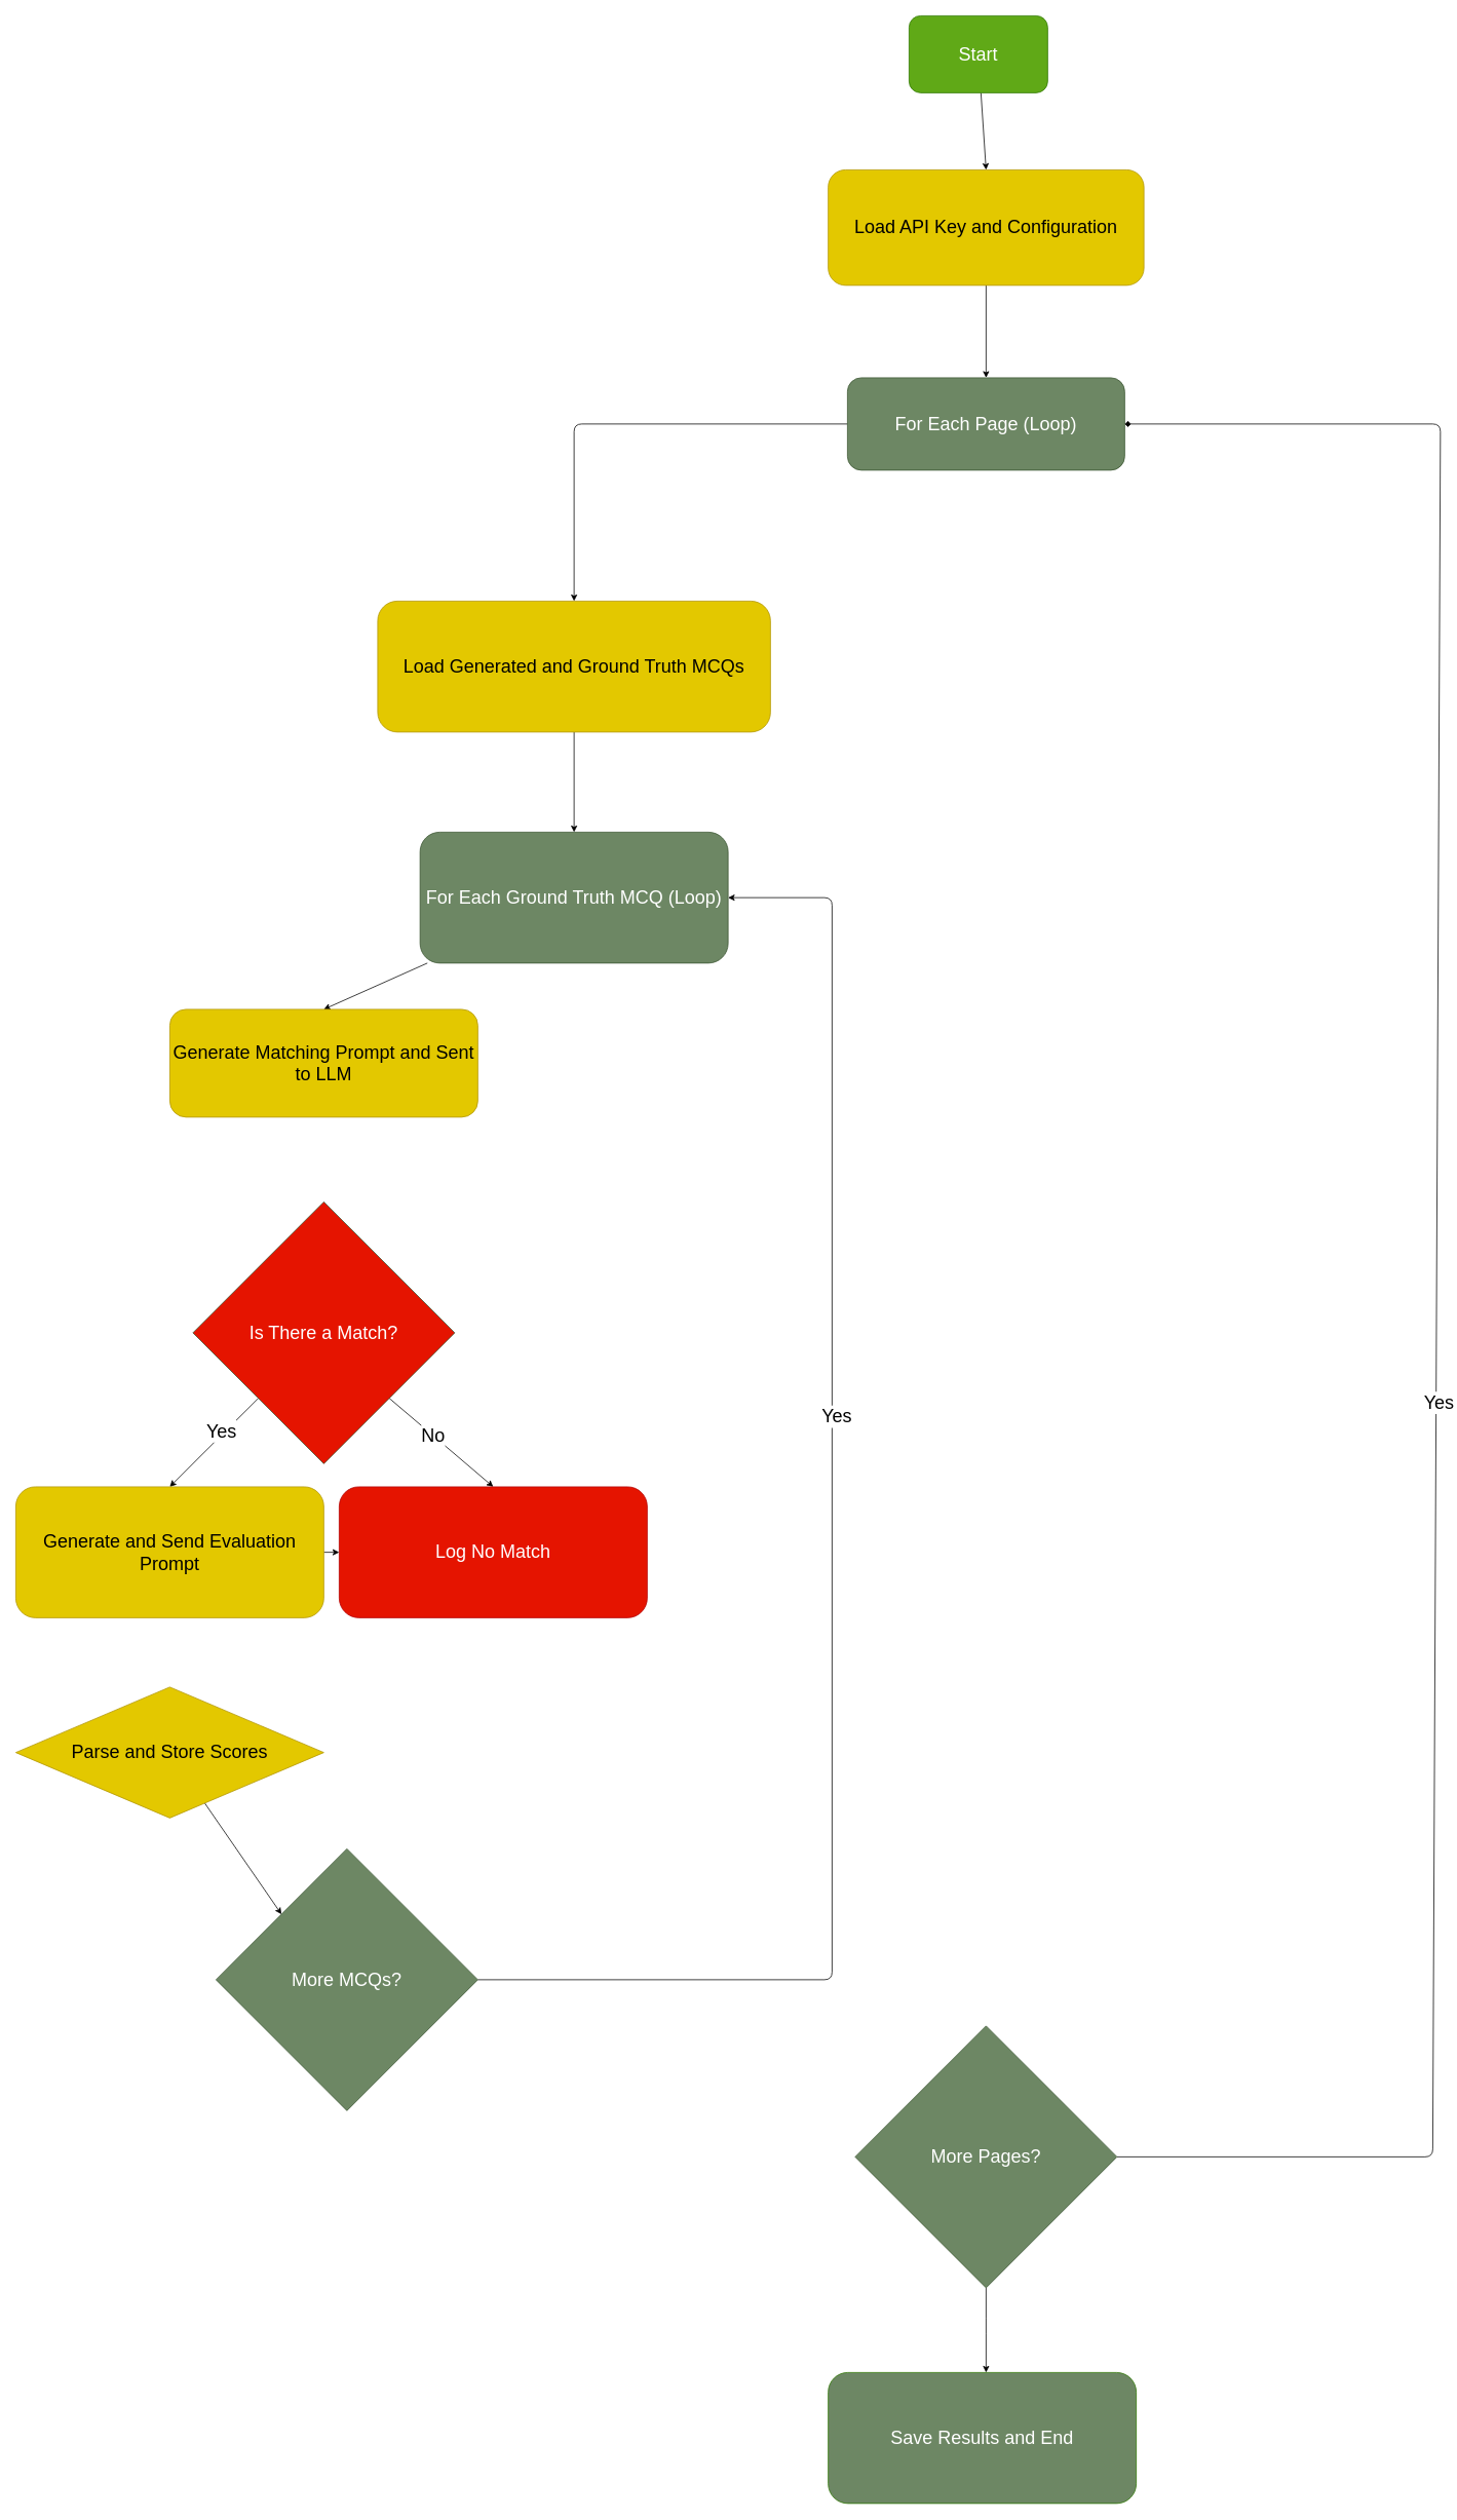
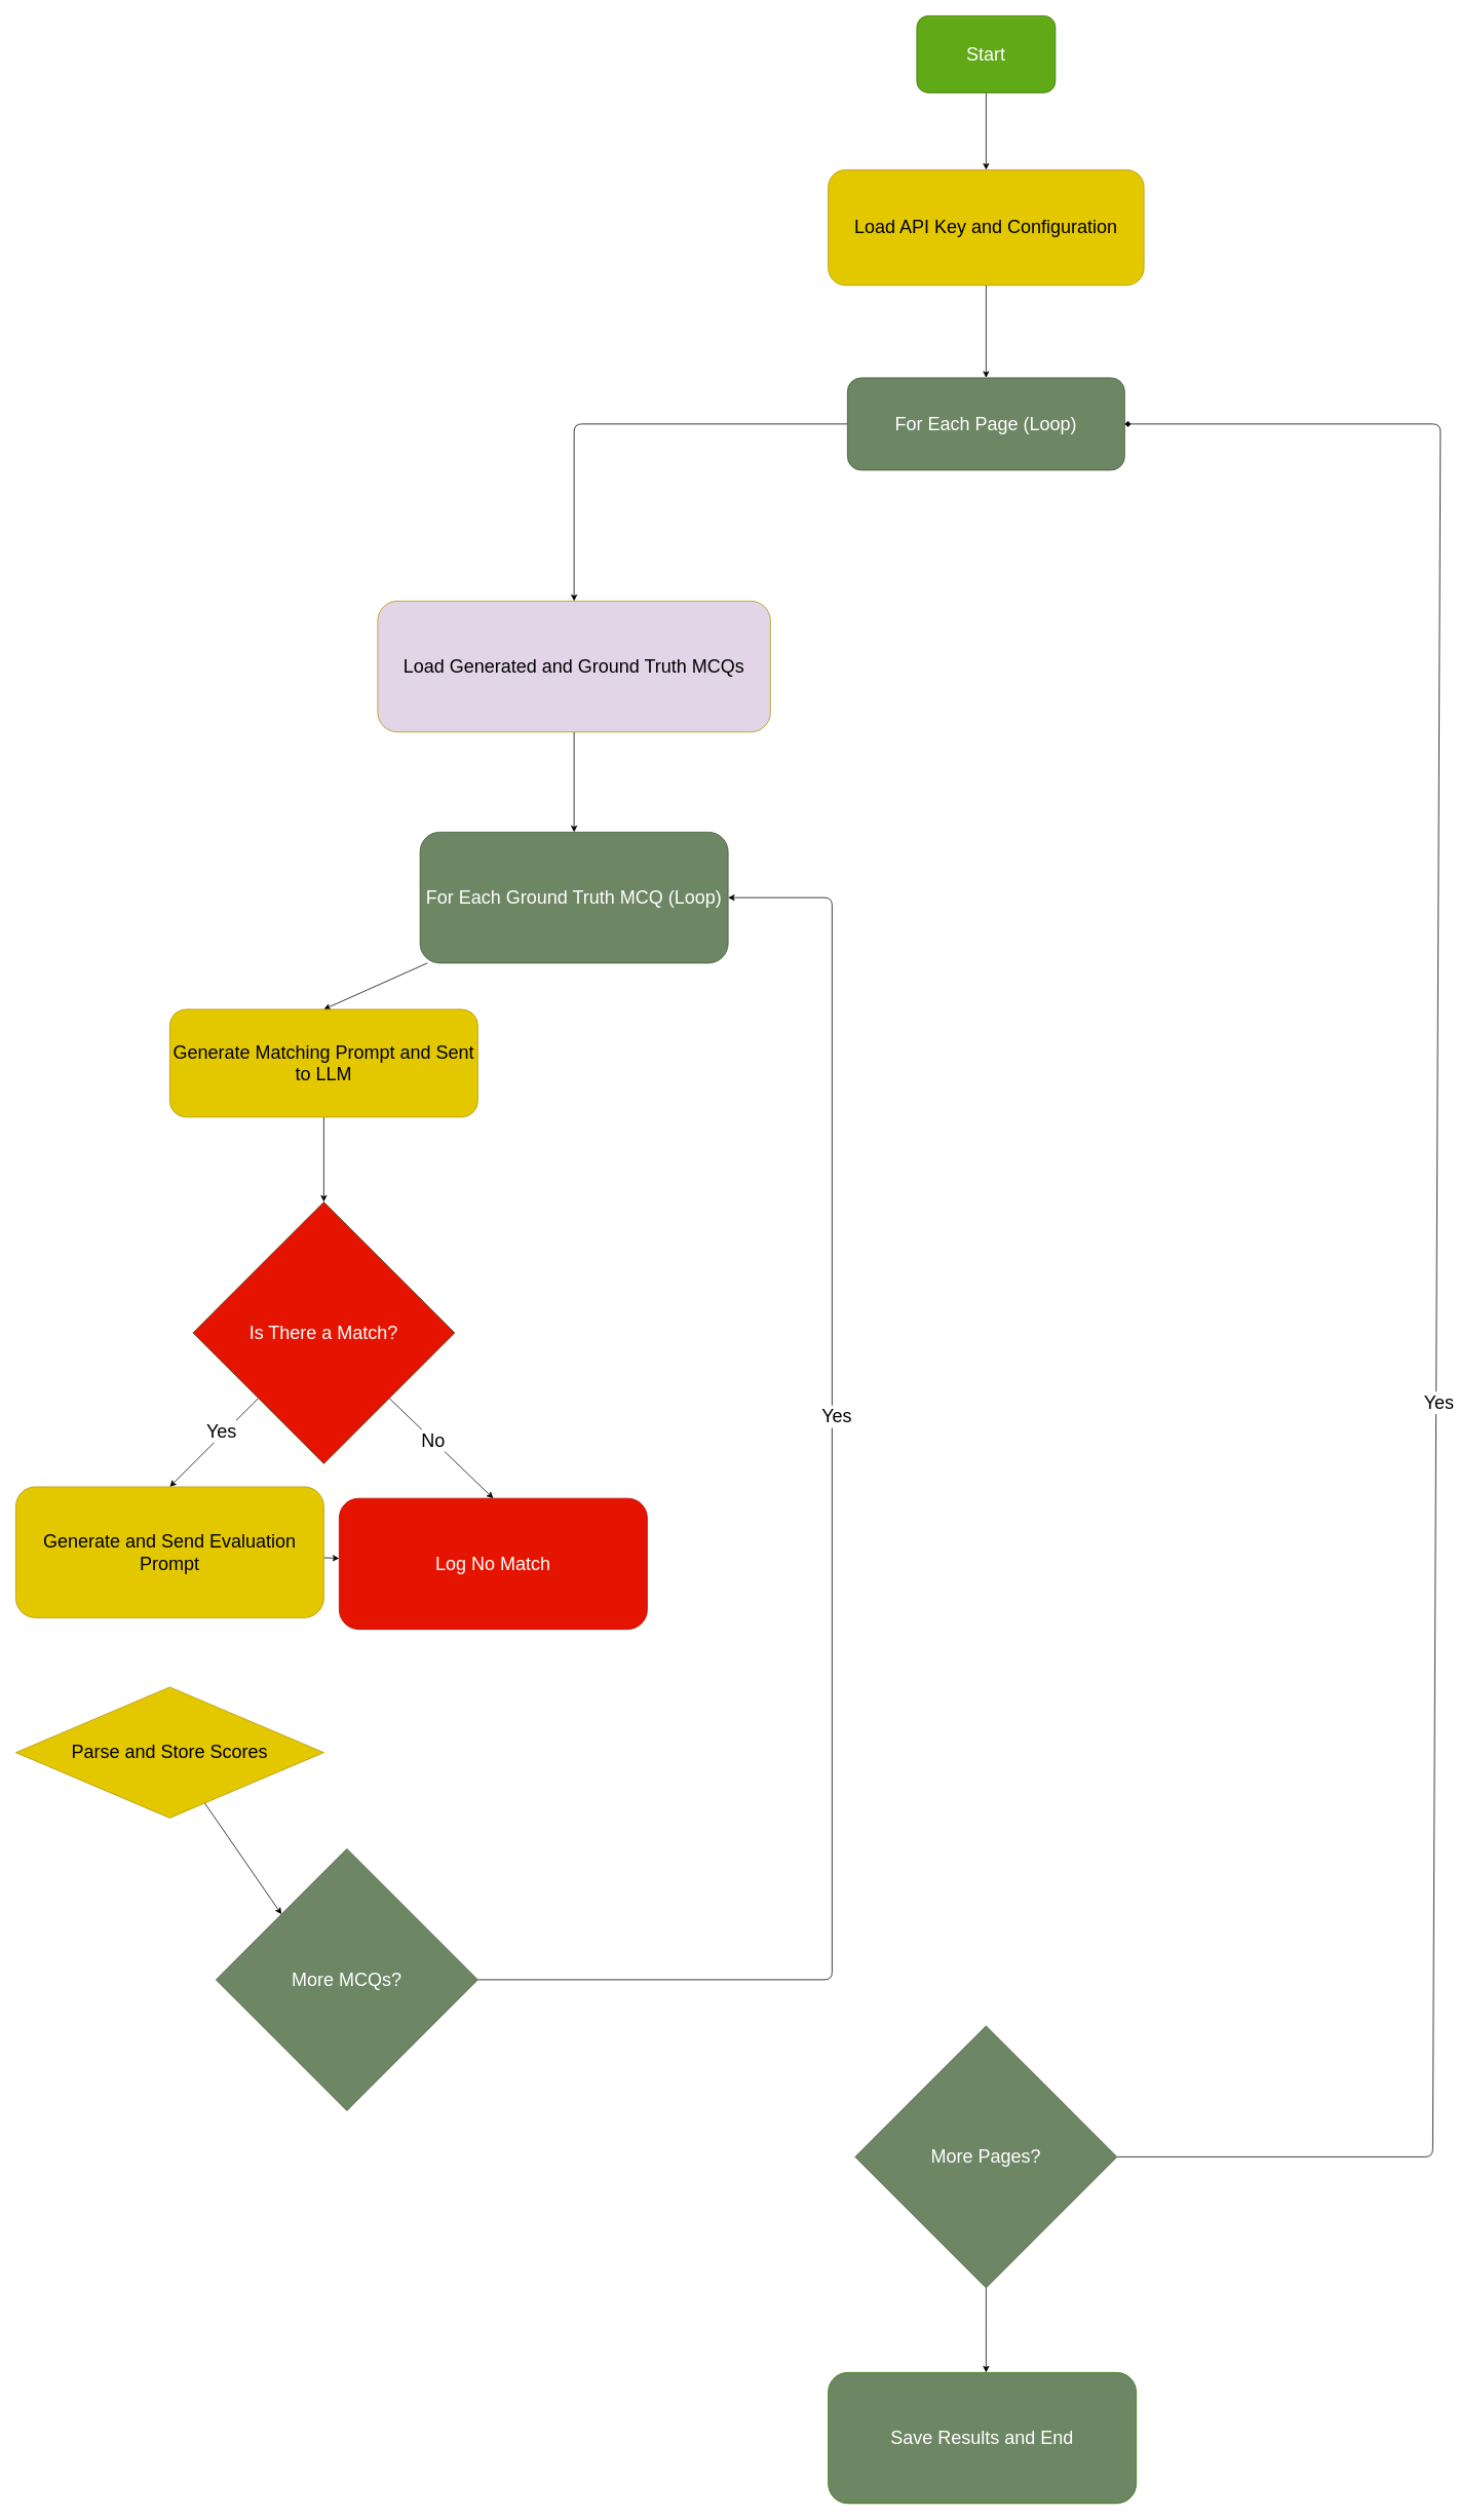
- <mxCell id="3" value="Start" style="rounded=1;whiteSpace=wrap;html=1;fontSize=24;fillColor=#60a917;fontColor=#ffffff;strokeColor=#2D7600;" parent="1" vertex="1"><mxGeometry x="1180" y="20" width="180" height="100" as="geometry" /></mxCell>
+ <mxCell id="3" value="Start" style="rounded=1;whiteSpace=wrap;html=1;fontSize=24;fillColor=#60a917;fontColor=#ffffff;strokeColor=#2D7600;" parent="1" vertex="1"><mxGeometry x="1190" y="20" width="180" height="100" as="geometry" /></mxCell>
- <mxCell id="10" value="Load Generated and Ground Truth MCQs" style="rounded=1;whiteSpace=wrap;html=1;fontSize=24;fillColor=#e3c800;fontColor=#000000;strokeColor=#B09500;" parent="1" vertex="1"><mxGeometry x="490" y="780" width="510" height="170" as="geometry" /></mxCell>
+ <mxCell id="10" value="Load Generated and Ground Truth MCQs" style="rounded=1;whiteSpace=wrap;html=1;fontSize=24;fillColor=#e1d5e7;fontColor=#000000;strokeColor=#B09500;" parent="1" vertex="1"><mxGeometry x="490" y="780" width="510" height="170" as="geometry" /></mxCell>
+ <mxCell id="13" style="edgeStyle=none;html=1;entryX=0.5;entryY=0;entryDx=0;entryDy=0;fontSize=24;" edge="1" parent="1" source="14" target="19"><mxGeometry relative="1" as="geometry" /></mxCell>
- <mxCell id="22" value="Log No Match" style="rounded=1;whiteSpace=wrap;html=1;fontSize=24;fillColor=#e51400;fontColor=#ffffff;strokeColor=#B20000;" vertex="1" parent="1"><mxGeometry x="440" y="1930" width="400" height="170" as="geometry" /></mxCell>
+ <mxCell id="22" value="Log No Match" style="rounded=1;whiteSpace=wrap;html=1;fontSize=24;fillColor=#e51400;fontColor=#ffffff;strokeColor=#B20000;" vertex="1" parent="1"><mxGeometry x="440" y="1945" width="400" height="170" as="geometry" /></mxCell>
